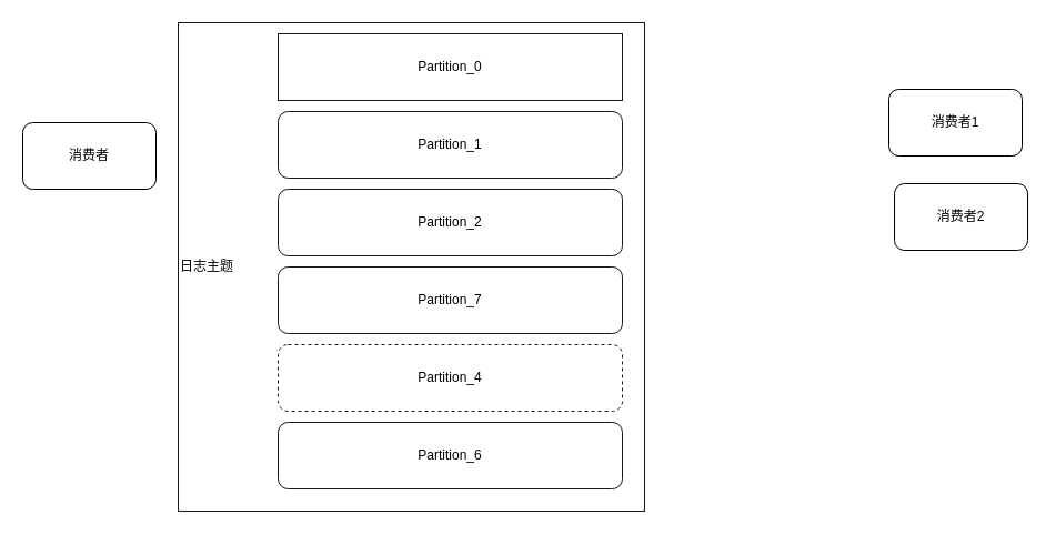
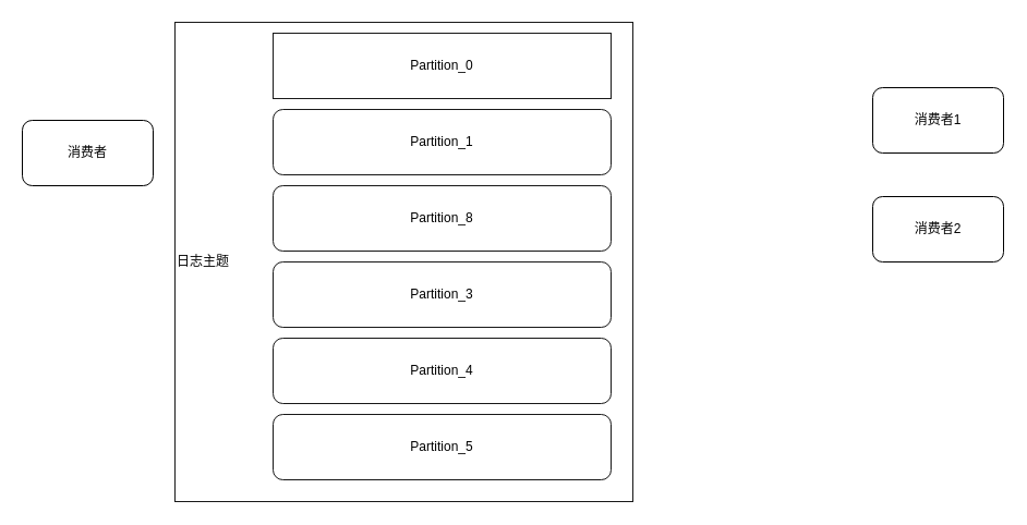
- <mxCell id="11" value="消费者2" style="rounded=1;whiteSpace=wrap;html=1;" vertex="1" parent="1"><mxGeometry x="805" y="165" width="120" height="60" as="geometry" /></mxCell>
+ <mxCell id="11" value="消费者2" style="rounded=1;whiteSpace=wrap;html=1;" vertex="1" parent="1"><mxGeometry x="800" y="180" width="120" height="60" as="geometry" /></mxCell>
- <mxCell id="6" value="Partition_2" style="rounded=1;whiteSpace=wrap;html=1;opacity=90;" vertex="1" parent="1"><mxGeometry x="250" y="170" width="310" height="60" as="geometry" /></mxCell>
+ <mxCell id="6" value="Partition_8" style="rounded=1;whiteSpace=wrap;html=1;opacity=90;" vertex="1" parent="1"><mxGeometry x="250" y="170" width="310" height="60" as="geometry" /></mxCell>
- <mxCell id="7" value="Partition_7" style="rounded=1;whiteSpace=wrap;html=1;opacity=90;" vertex="1" parent="1"><mxGeometry x="250" y="240" width="310" height="60" as="geometry" /></mxCell>
+ <mxCell id="7" value="Partition_3" style="rounded=1;whiteSpace=wrap;html=1;opacity=90;" vertex="1" parent="1"><mxGeometry x="250" y="240" width="310" height="60" as="geometry" /></mxCell>
- <mxCell id="8" value="Partition_4" style="rounded=1;whiteSpace=wrap;html=1;opacity=90;dashed=1;" vertex="1" parent="1"><mxGeometry x="250" y="310" width="310" height="60" as="geometry" /></mxCell>
+ <mxCell id="8" value="Partition_4" style="rounded=1;whiteSpace=wrap;html=1;opacity=90;" vertex="1" parent="1"><mxGeometry x="250" y="310" width="310" height="60" as="geometry" /></mxCell>
- <mxCell id="9" value="Partition_6" style="rounded=1;whiteSpace=wrap;html=1;opacity=90;" vertex="1" parent="1"><mxGeometry x="250" y="380" width="310" height="60" as="geometry" /></mxCell>
+ <mxCell id="9" value="Partition_5" style="rounded=1;whiteSpace=wrap;html=1;opacity=90;" vertex="1" parent="1"><mxGeometry x="250" y="380" width="310" height="60" as="geometry" /></mxCell>
